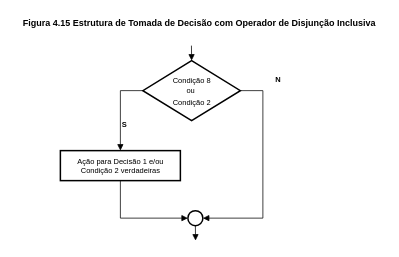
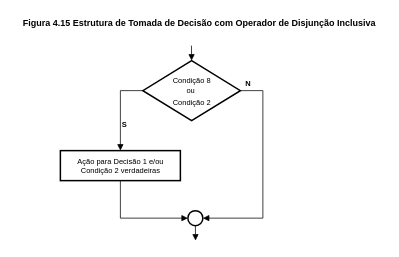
- <mxCell id="14" value="&lt;b&gt;N&lt;/b&gt;" style="text;html=1;align=center;verticalAlign=middle;resizable=0;points=[];autosize=1;strokeColor=none;fillColor=none;fontSize=10;" vertex="1" parent="1"><mxGeometry x="360" y="95" width="20" height="20" as="geometry" /></mxCell>
+ <mxCell id="14" value="&lt;b&gt;N&lt;/b&gt;" style="text;html=1;align=center;verticalAlign=middle;resizable=0;points=[];autosize=1;strokeColor=none;fillColor=none;fontSize=10;" vertex="1" parent="1"><mxGeometry x="320" y="100" width="20" height="20" as="geometry" /></mxCell>
